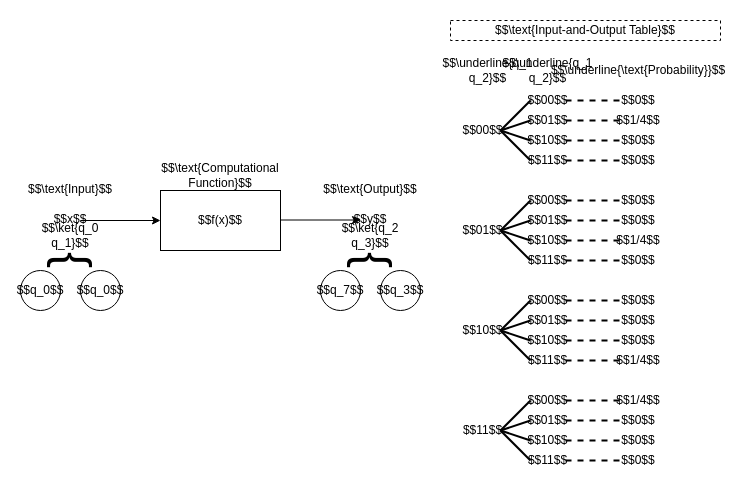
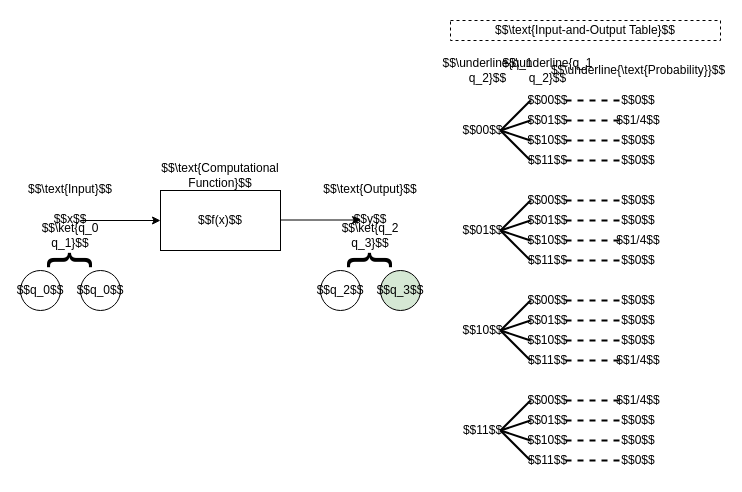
- <mxCell id="13" value="$$q_7$$" style="ellipse;whiteSpace=wrap;html=1;aspect=fixed;" vertex="1" parent="1"><mxGeometry x="320" y="270" width="40" height="40" as="geometry" /></mxCell>
+ <mxCell id="13" value="$$q_2$$" style="ellipse;whiteSpace=wrap;html=1;aspect=fixed;" vertex="1" parent="1"><mxGeometry x="320" y="270" width="40" height="40" as="geometry" /></mxCell>
- <mxCell id="14" value="$$q_3$$" style="ellipse;whiteSpace=wrap;html=1;aspect=fixed;" vertex="1" parent="1"><mxGeometry x="380" y="270" width="40" height="40" as="geometry" /></mxCell>
+ <mxCell id="14" value="$$q_3$$" style="ellipse;whiteSpace=wrap;html=1;aspect=fixed;fillColor=#d5e8d4;" vertex="1" parent="1"><mxGeometry x="380" y="270" width="40" height="40" as="geometry" /></mxCell>
